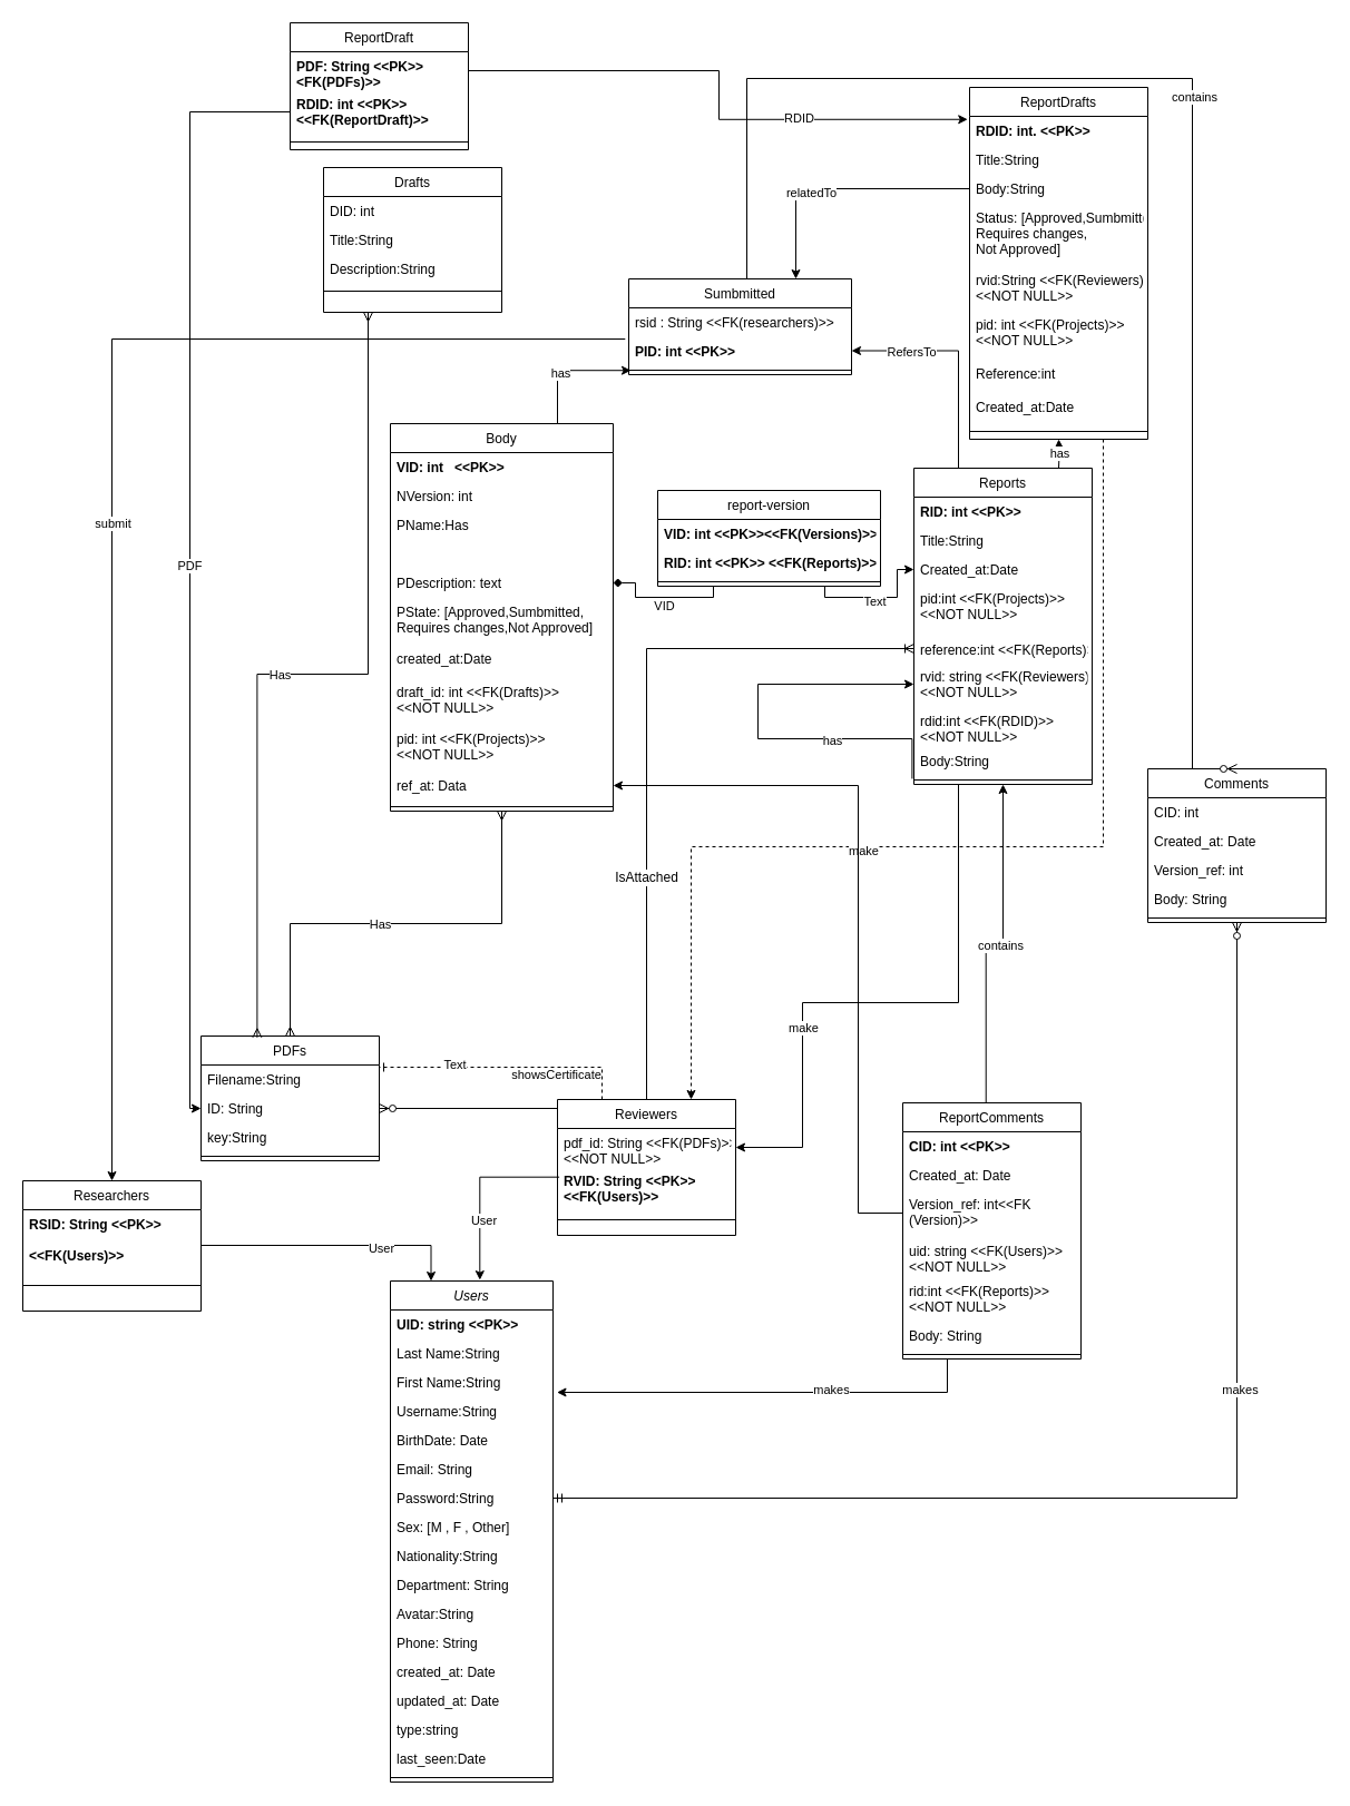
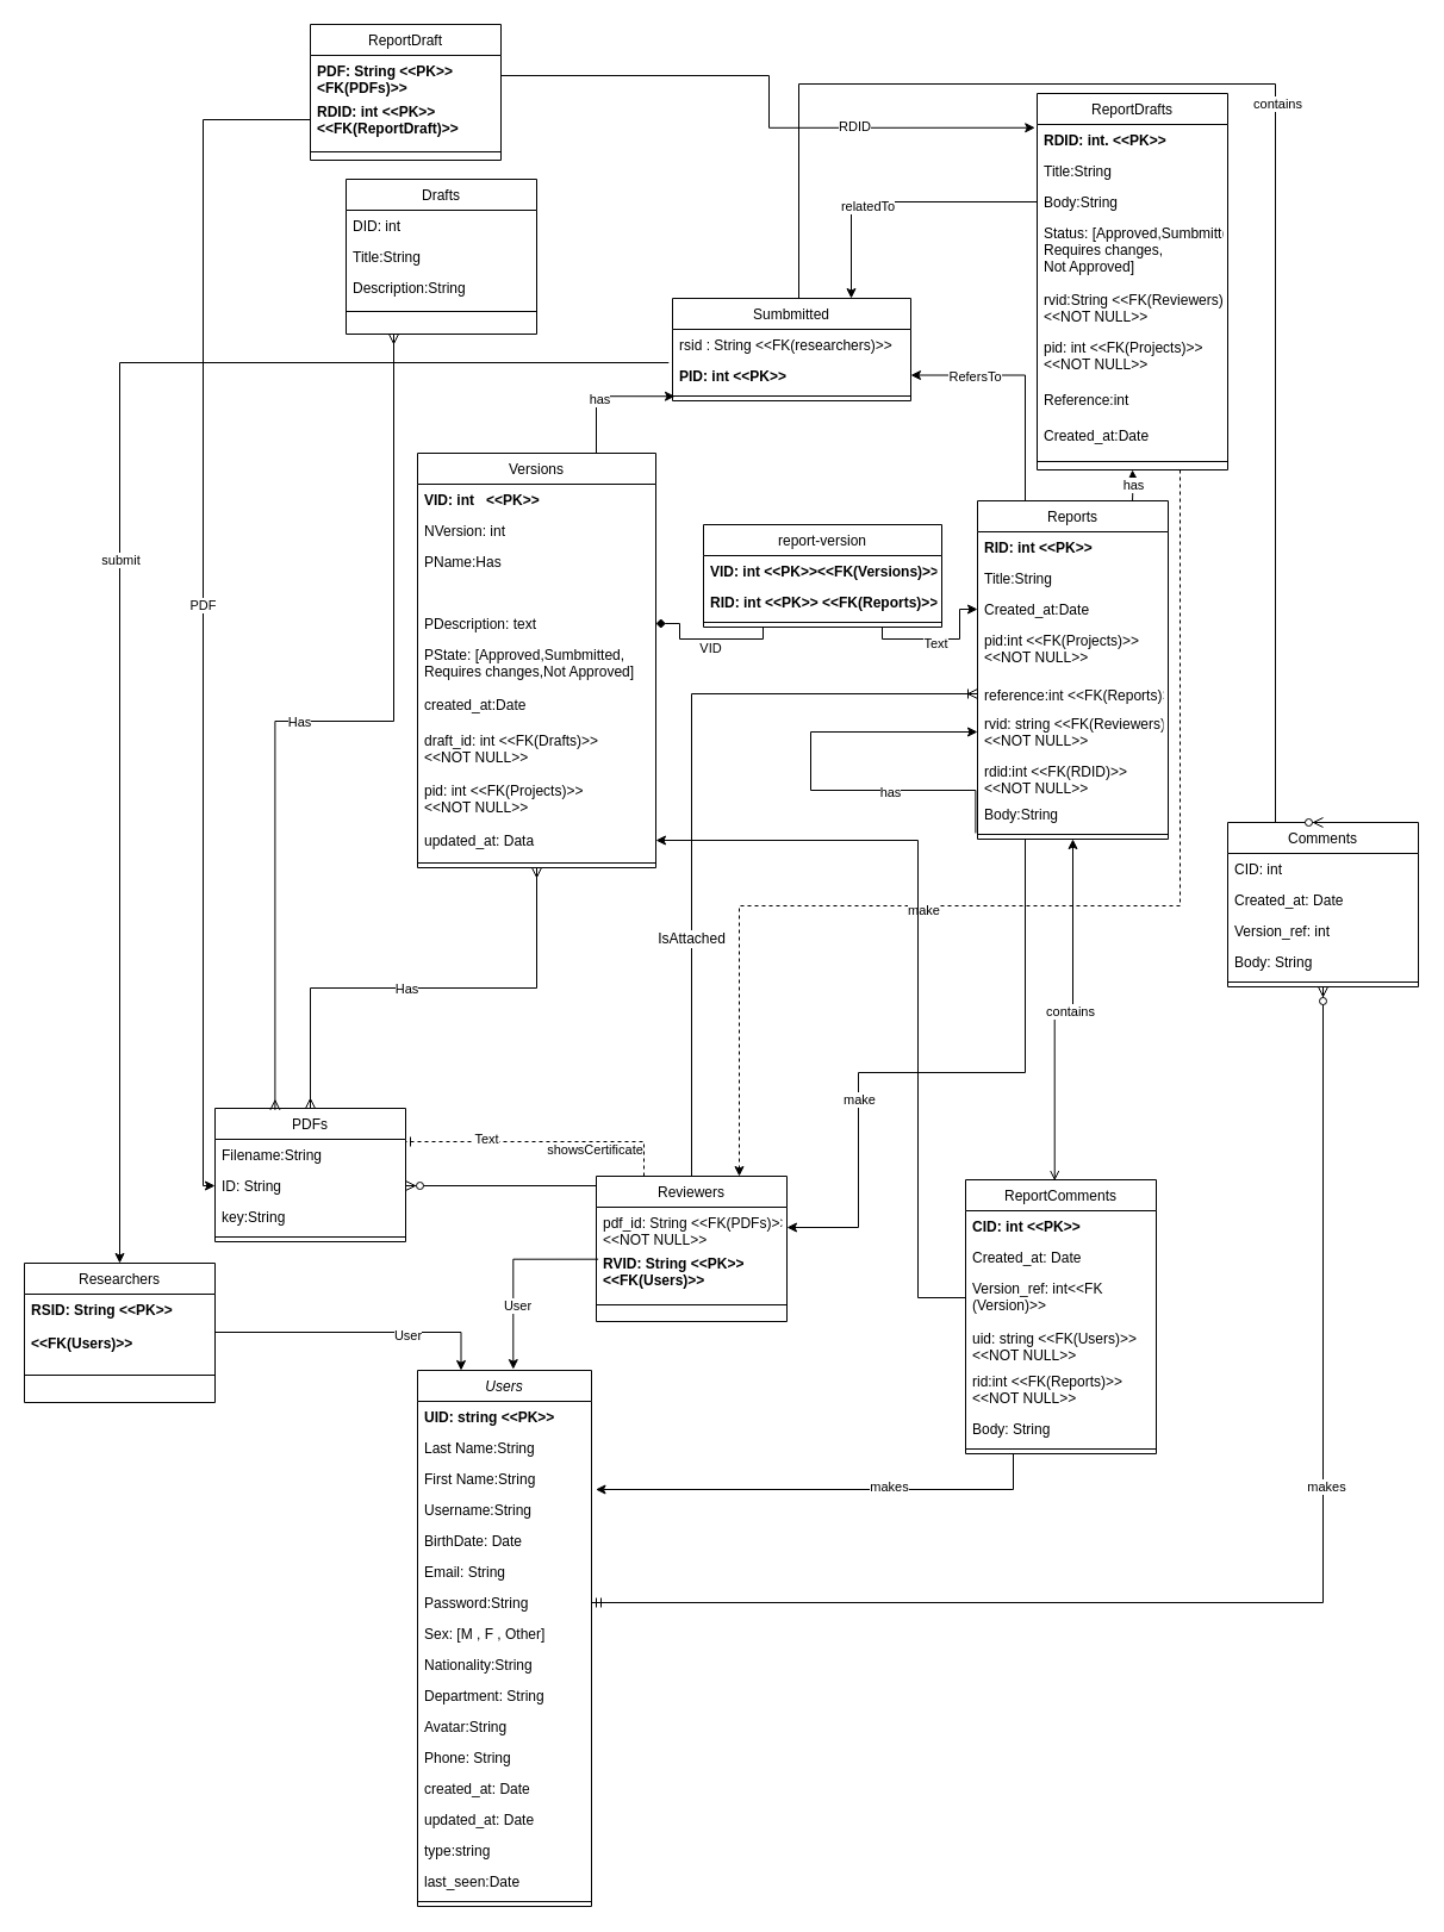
- <mxCell id="4" value="Body" style="swimlane;fontStyle=0;align=center;verticalAlign=top;childLayout=stackLayout;horizontal=1;startSize=26;horizontalStack=0;resizeParent=1;resizeLast=0;collapsible=1;marginBottom=0;rounded=0;shadow=0;strokeWidth=1;" parent="1" vertex="1"><mxGeometry y="380" width="200" height="348" as="geometry" x="350"><mxRectangle x="340" y="380" width="170" height="26" as="alternateBounds" /></mxGeometry></mxCell>
+ <mxCell id="4" value="Versions" style="swimlane;fontStyle=0;align=center;verticalAlign=top;childLayout=stackLayout;horizontal=1;startSize=26;horizontalStack=0;resizeParent=1;resizeLast=0;collapsible=1;marginBottom=0;rounded=0;shadow=0;strokeWidth=1;" parent="1" vertex="1"><mxGeometry y="380" width="200" height="348" as="geometry" x="350"><mxRectangle x="340" y="380" width="170" height="26" as="alternateBounds" /></mxGeometry></mxCell>
- <mxCell id="14" value="ref_at: Data" style="text;align=left;verticalAlign=middle;spacingLeft=4;spacingRight=4;overflow=hidden;rotatable=0;points=[[0,0.5],[1,0.5]];portConstraint=eastwest;" parent="4" vertex="1"><mxGeometry y="310" width="200" height="30" as="geometry" /></mxCell>
+ <mxCell id="14" value="updated_at: Data" style="text;align=left;verticalAlign=middle;spacingLeft=4;spacingRight=4;overflow=hidden;rotatable=0;points=[[0,0.5],[1,0.5]];portConstraint=eastwest;" parent="4" vertex="1"><mxGeometry y="310" width="200" height="30" as="geometry" /></mxCell>
- <mxCell id="57" value="" style="edgeStyle=orthogonalEdgeStyle;fontSize=12;html=1;endArrow=none;endFill=0;rounded=0;exitX=0.5;exitY=1;exitDx=0;exitDy=0;entryX=0.467;entryY=0.003;entryDx=0;entryDy=0;entryPerimeter=0;startArrow=classic;startFill=1;" parent="1" source="23" target="86" edge="1"><mxGeometry width="100" height="100" relative="1" as="geometry"><mxPoint x="795" y="570" as="sourcePoint" /><mxPoint x="795" y="650" as="targetPoint" /></mxGeometry></mxCell>
+ <mxCell id="57" value="" style="edgeStyle=orthogonalEdgeStyle;fontSize=12;html=1;endArrow=open;endFill=0;rounded=0;exitX=0.5;exitY=1;exitDx=0;exitDy=0;entryX=0.467;entryY=0.003;entryDx=0;entryDy=0;entryPerimeter=0;startArrow=classic;startFill=1;" parent="1" source="23" target="86" edge="1"><mxGeometry width="100" height="100" relative="1" as="geometry"><mxPoint x="795" y="570" as="sourcePoint" /><mxPoint x="795" y="650" as="targetPoint" /></mxGeometry></mxCell>
